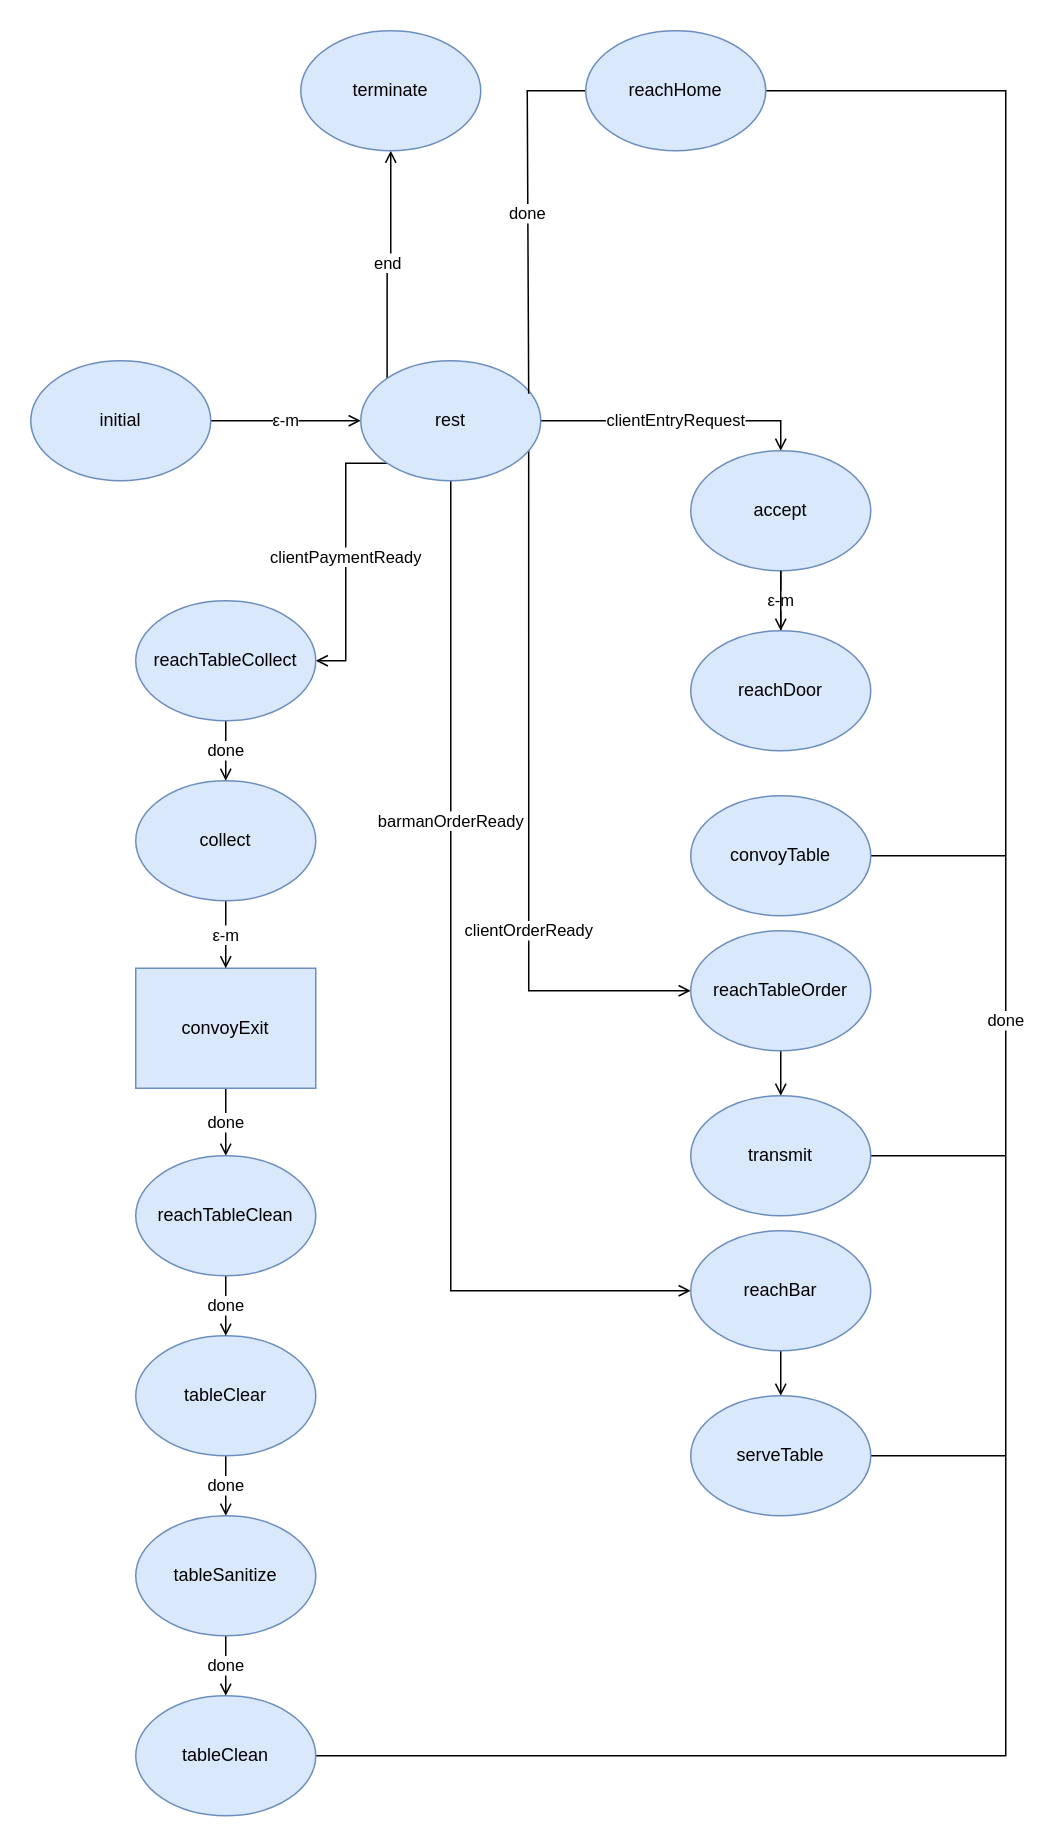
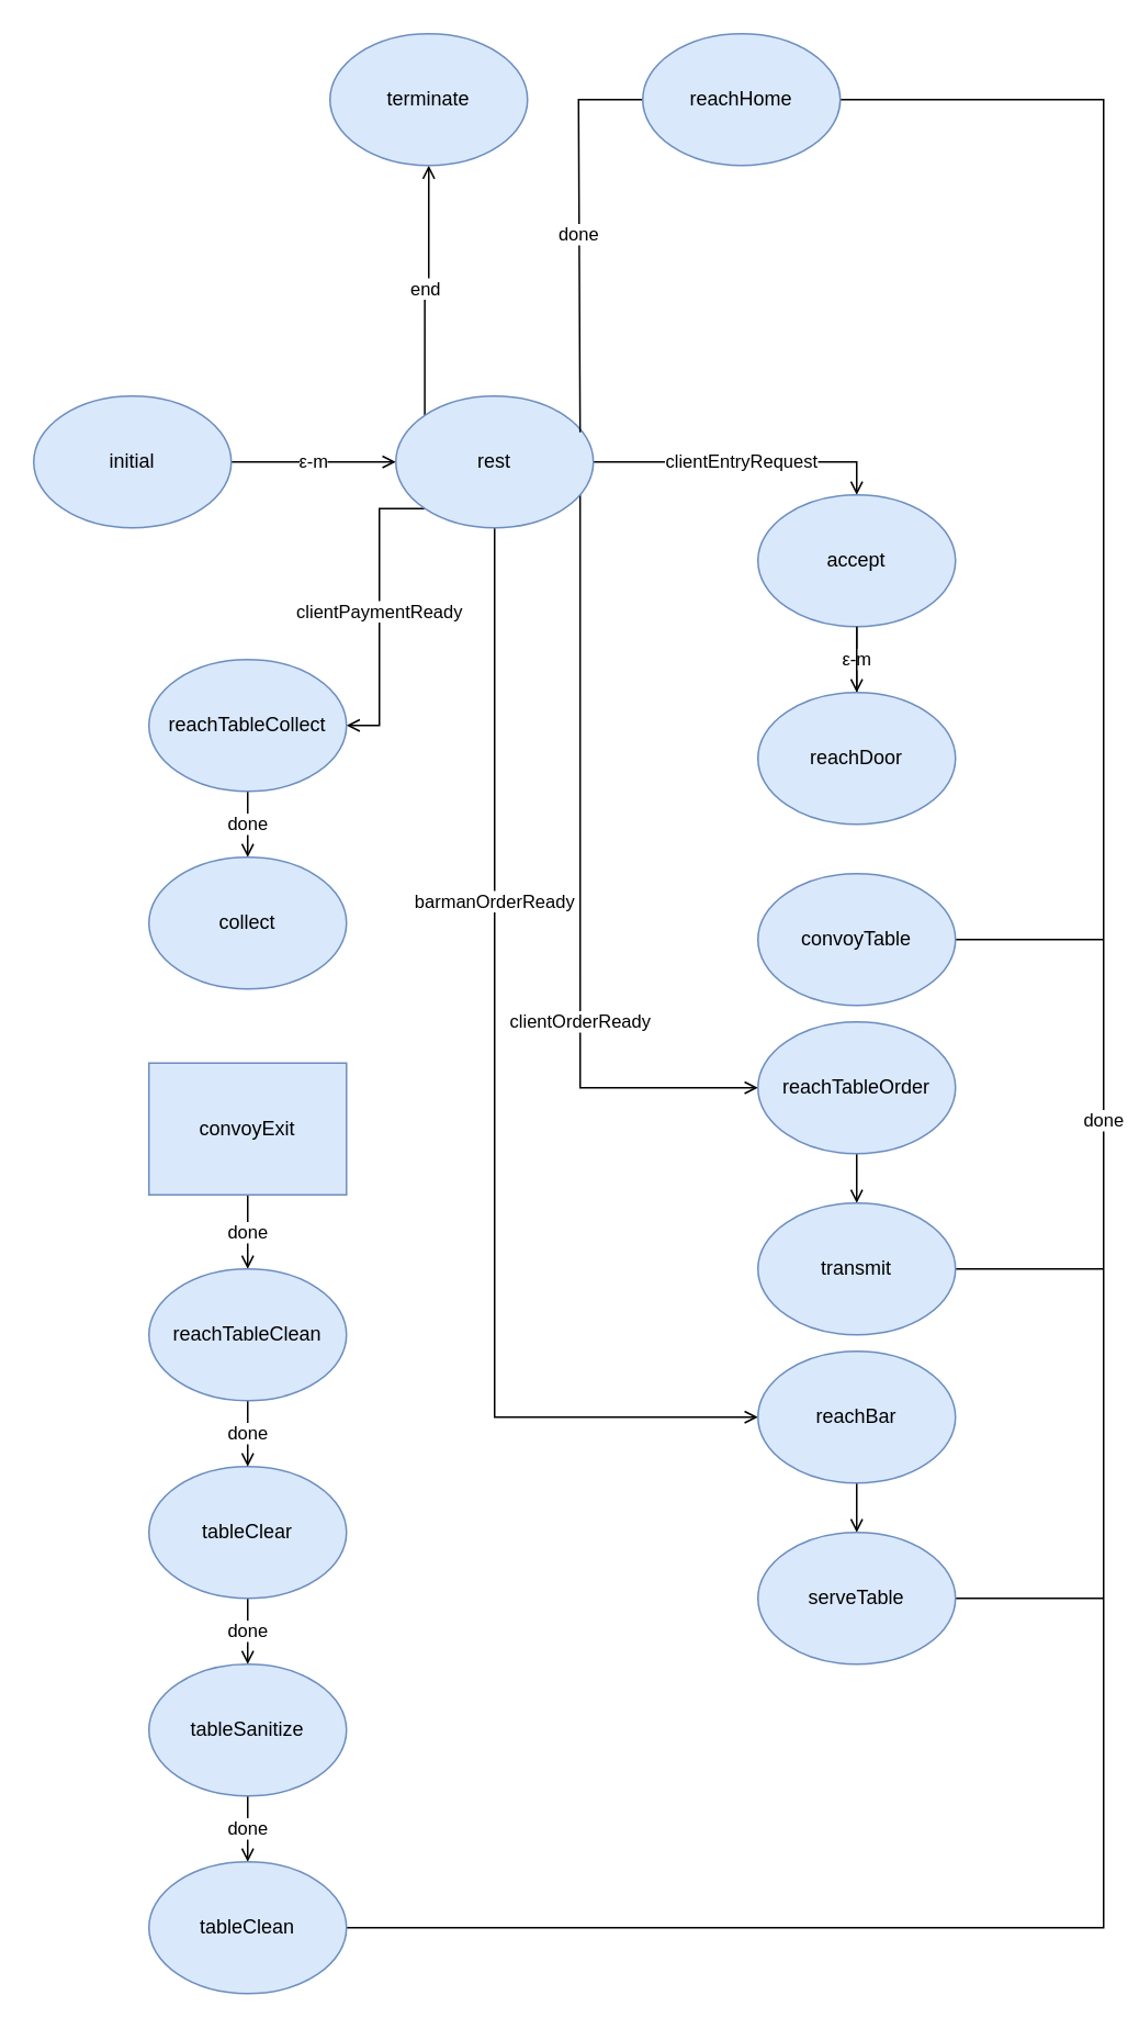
- <mxCell id="35" value="&lt;span class=&quot;st&quot;&gt;ε-m&lt;/span&gt;" style="edgeStyle=orthogonalEdgeStyle;rounded=0;orthogonalLoop=1;jettySize=auto;html=1;entryX=0.5;entryY=0;entryDx=0;entryDy=0;endArrow=open;endFill=0;" parent="1" source="36" target="21" edge="1"><mxGeometry relative="1" as="geometry" /></mxCell>
